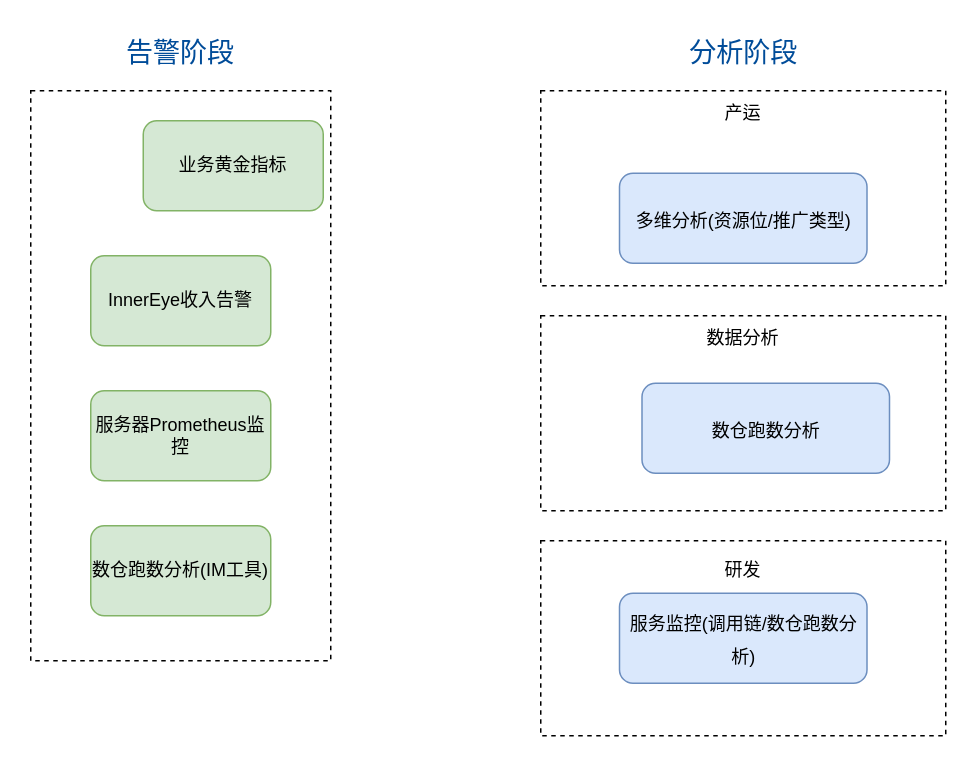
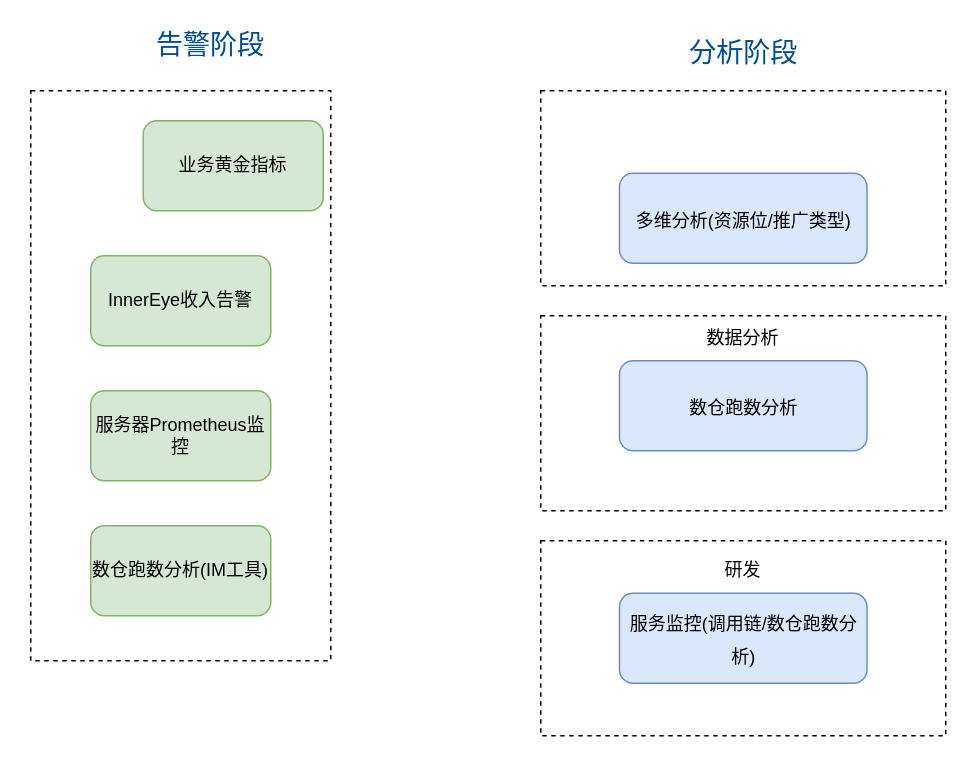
- <mxCell id="3" value="&lt;font style=&quot;font-size: 18px;&quot;&gt;告警阶段&lt;/font&gt;" style="text;html=1;strokeColor=none;fillColor=none;align=center;verticalAlign=middle;whiteSpace=wrap;rounded=0;fontColor=#004C99;" parent="1" vertex="1"><mxGeometry x="55" y="20" width="130" height="30" as="geometry" /></mxCell>
+ <mxCell id="3" value="&lt;font style=&quot;font-size: 18px;&quot;&gt;告警阶段&lt;/font&gt;" style="text;html=1;strokeColor=none;fillColor=none;align=center;verticalAlign=middle;whiteSpace=wrap;rounded=0;fontColor=#004C99;" parent="1" vertex="1"><mxGeometry x="75" y="15" width="130" height="30" as="geometry" /></mxCell>
- <mxCell id="10" value="产运" style="text;html=1;strokeColor=none;fillColor=none;align=center;verticalAlign=middle;whiteSpace=wrap;rounded=0;" vertex="1" parent="1"><mxGeometry x="465" y="60" width="60" height="30" as="geometry" /></mxCell>
- <mxCell id="14" value="&lt;span style=&quot;font-size: 12px;&quot;&gt;数仓跑数分析&lt;/span&gt;" style="rounded=1;whiteSpace=wrap;html=1;fontSize=18;fillColor=#dae8fc;strokeColor=#6c8ebf;" vertex="1" parent="1"><mxGeometry x="427.5" y="255" width="165" height="60" as="geometry" /></mxCell>
+ <mxCell id="14" value="&lt;span style=&quot;font-size: 12px;&quot;&gt;数仓跑数分析&lt;/span&gt;" style="rounded=1;whiteSpace=wrap;html=1;fontSize=18;fillColor=#dae8fc;strokeColor=#6c8ebf;" vertex="1" parent="1"><mxGeometry x="412.5" y="240" width="165" height="60" as="geometry" /></mxCell>
